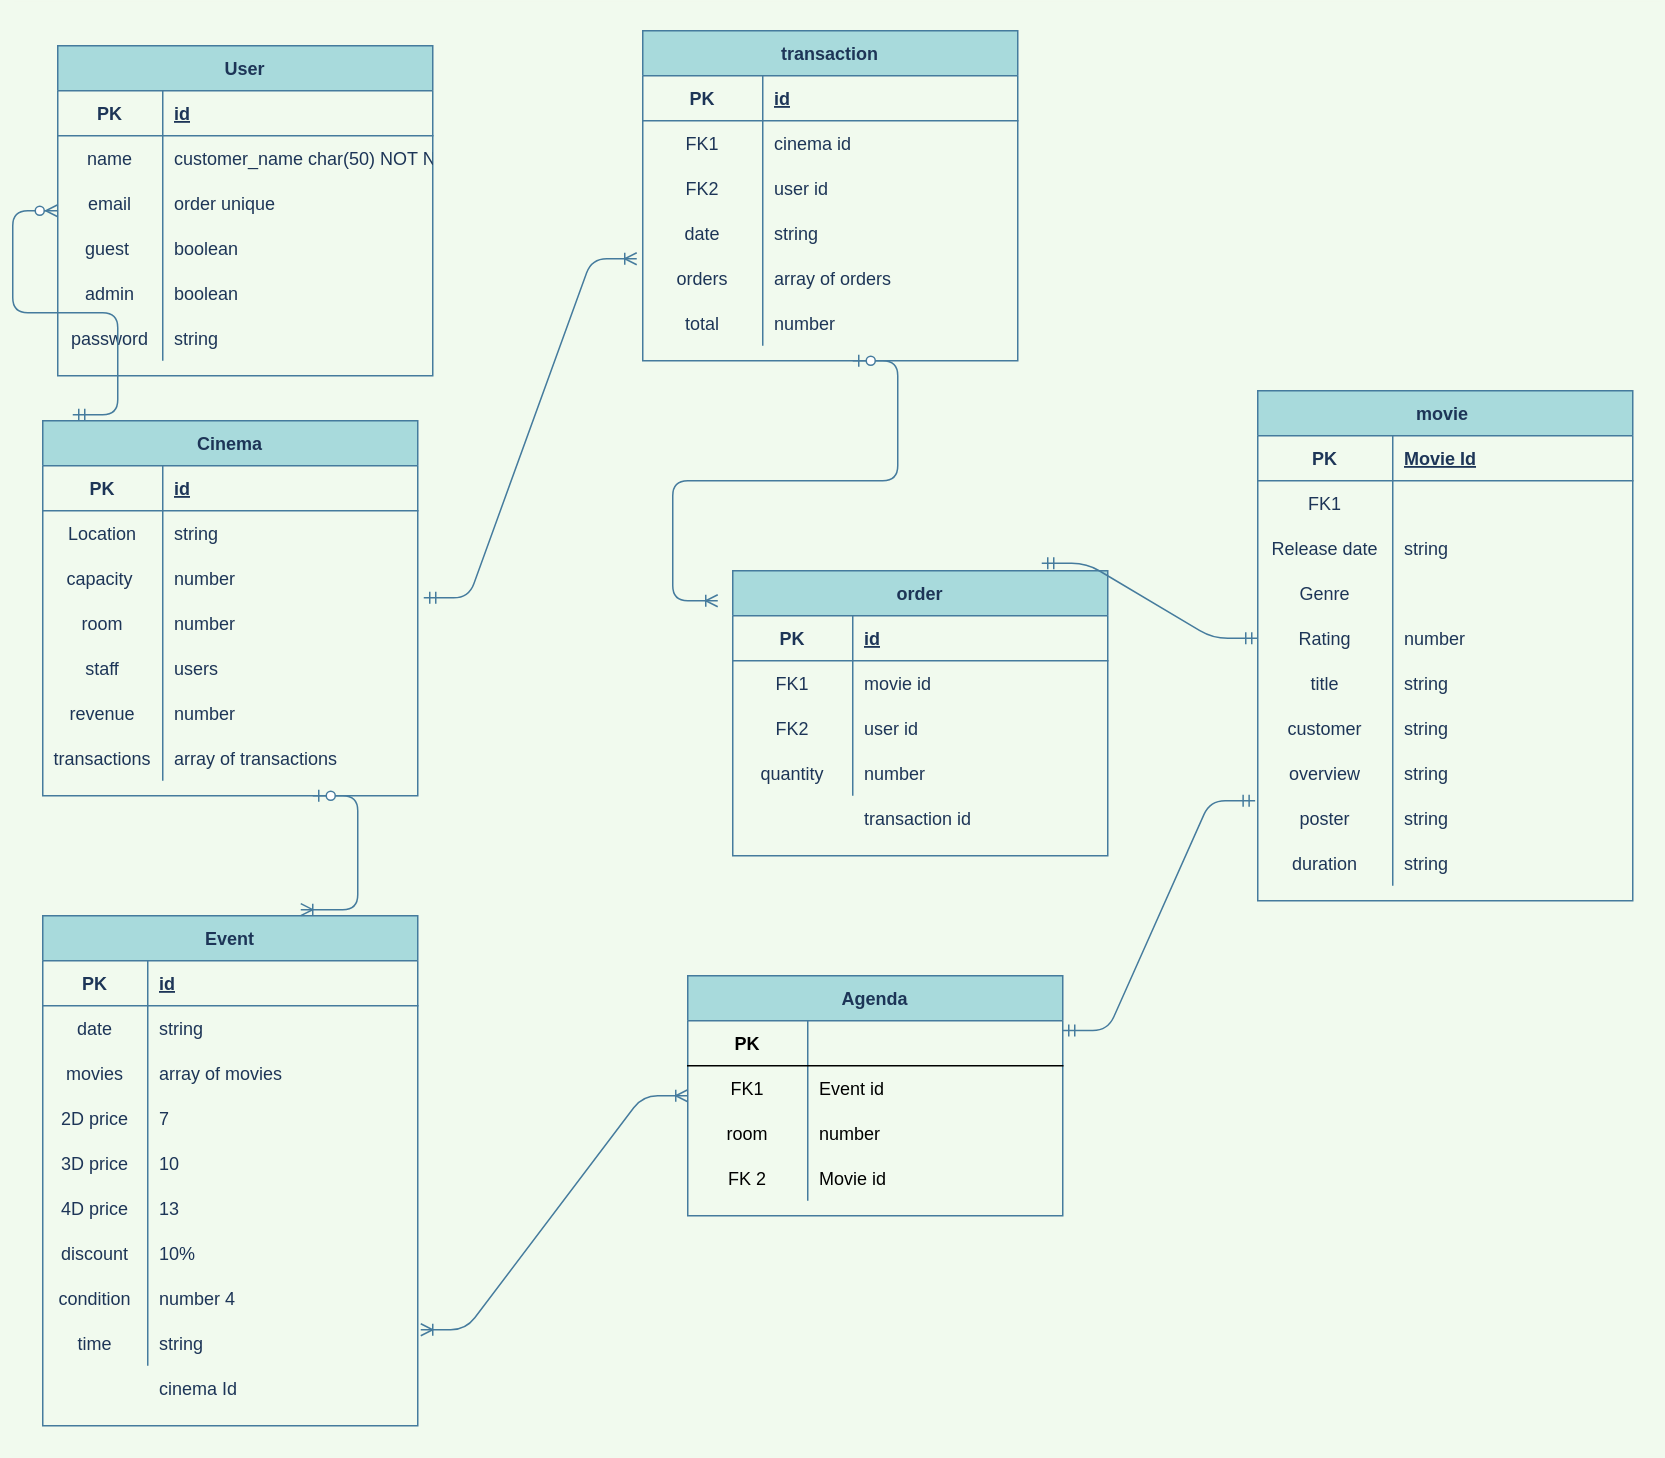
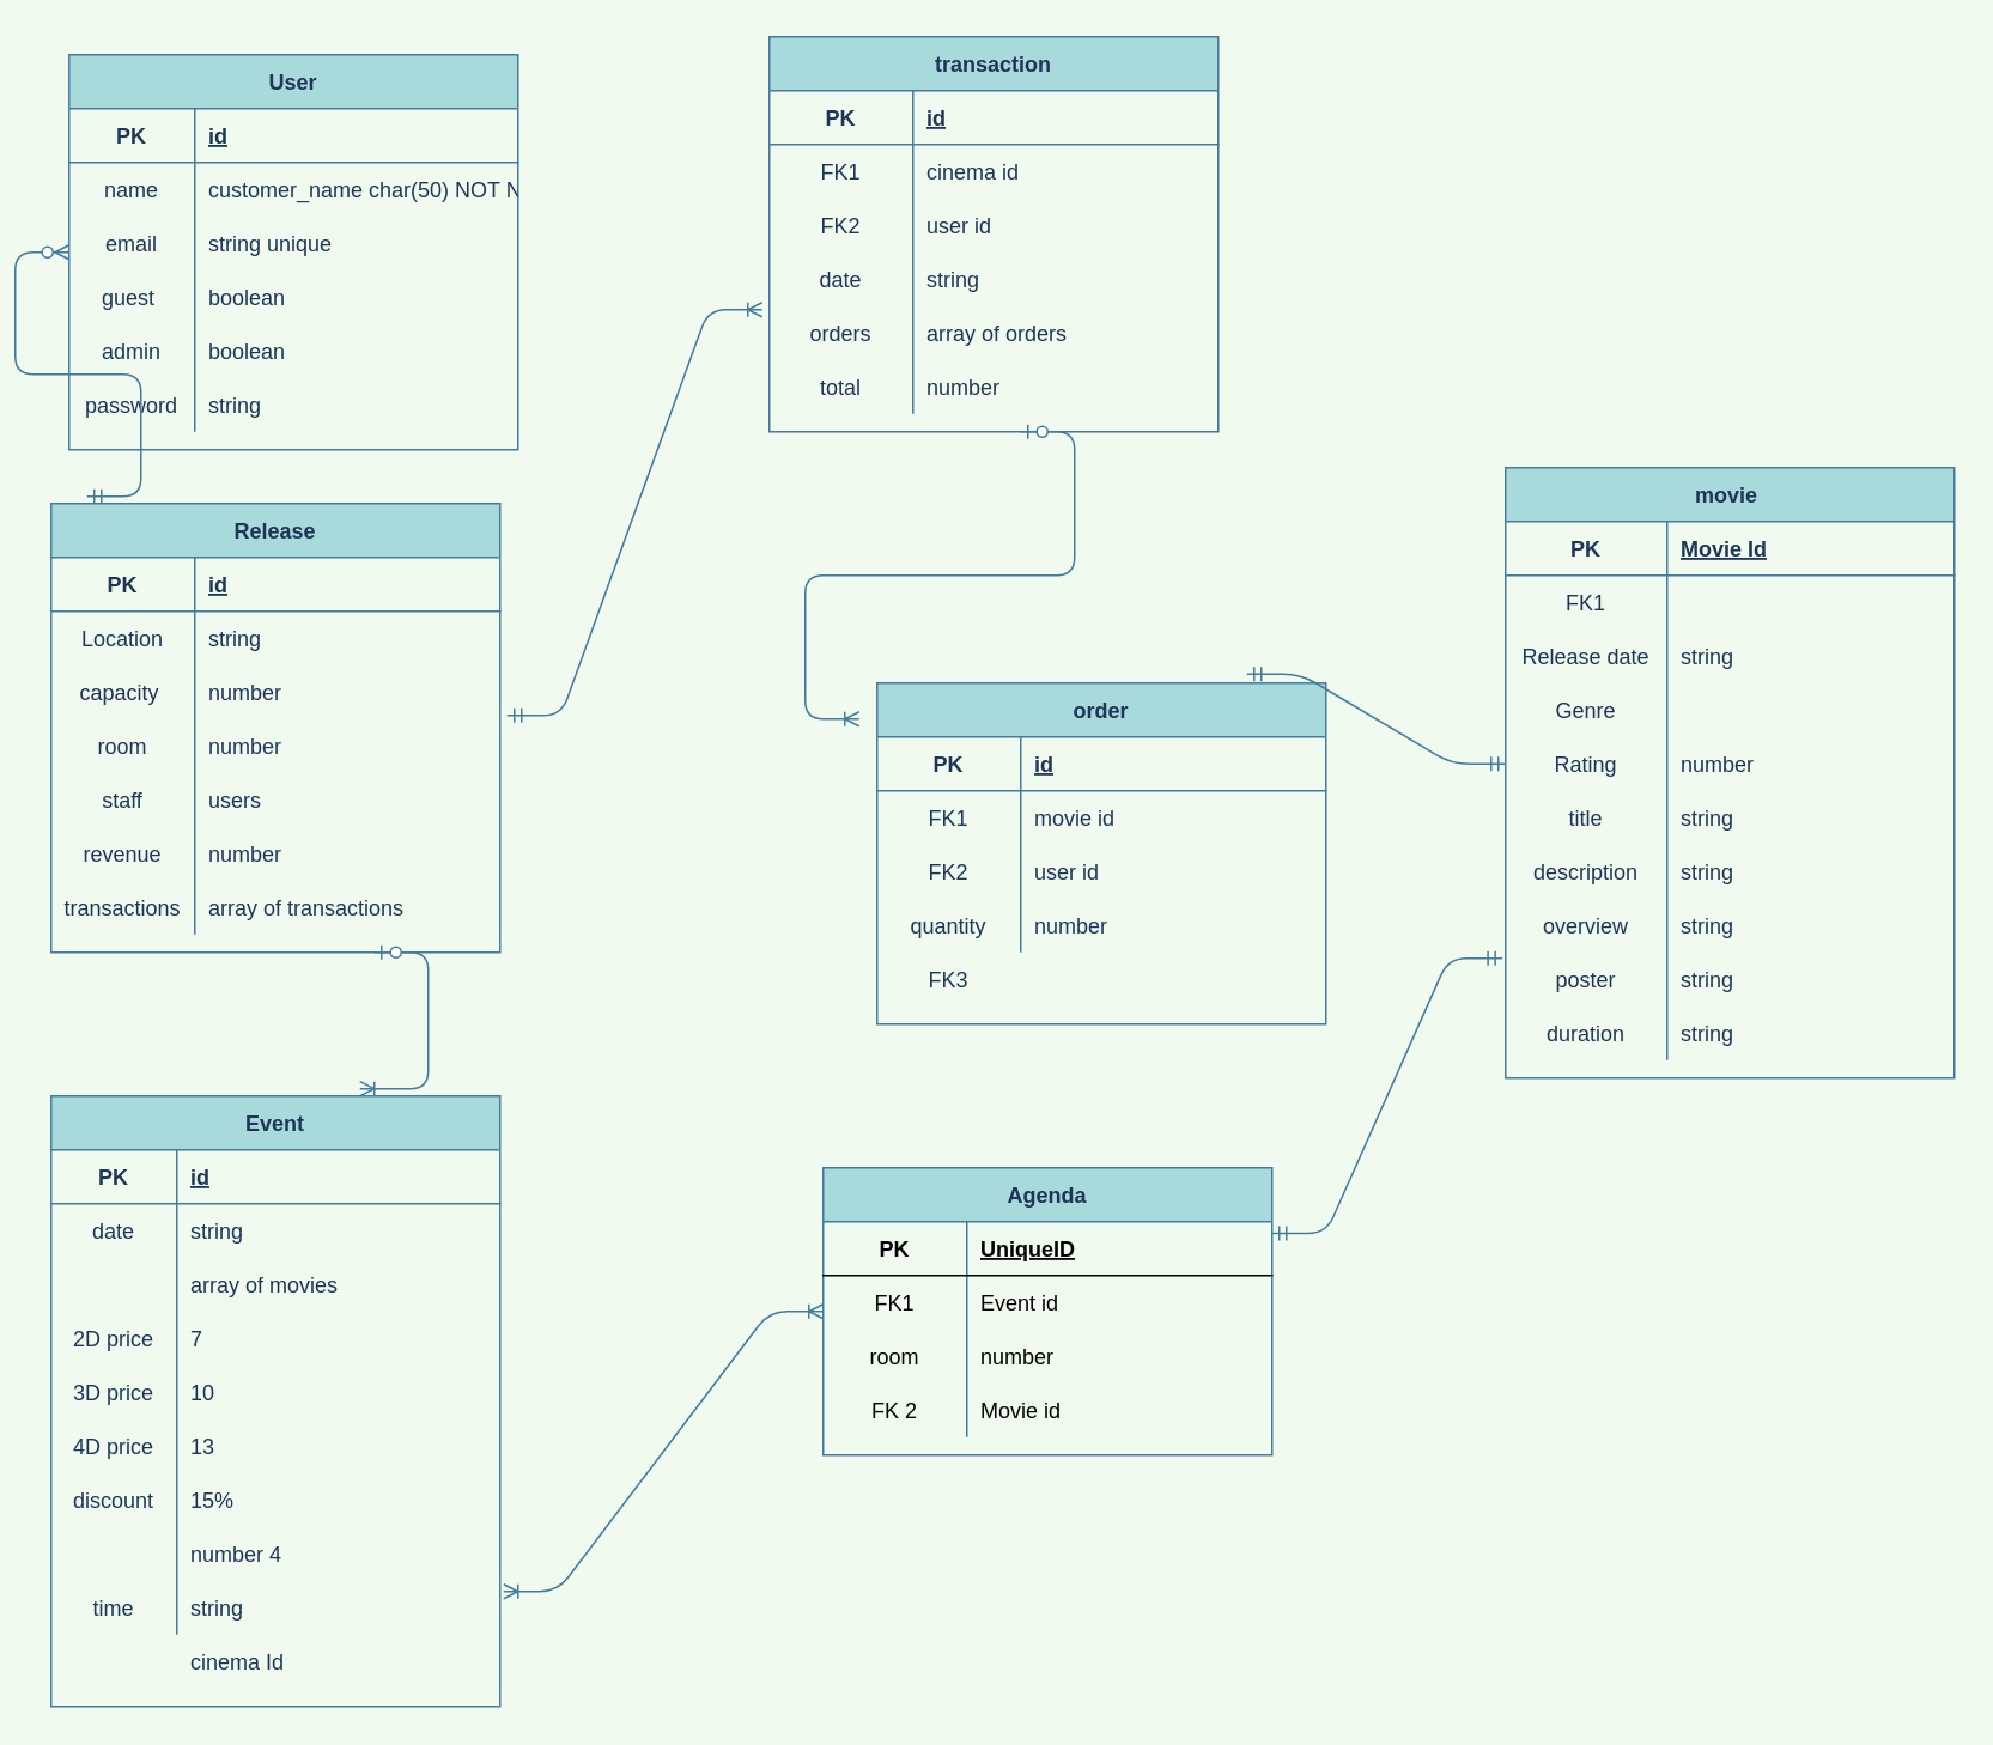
- <mxCell id="60" value="order unique" style="shape=partialRectangle;overflow=hidden;connectable=0;fillColor=none;top=0;left=0;bottom=0;right=0;align=left;spacingLeft=6;strokeColor=#457B9D;fontColor=#1D3557;" vertex="1" parent="58"><mxGeometry x="70" width="180" height="30" as="geometry" /></mxCell>
+ <mxCell id="60" value="string unique" style="shape=partialRectangle;overflow=hidden;connectable=0;fillColor=none;top=0;left=0;bottom=0;right=0;align=left;spacingLeft=6;strokeColor=#457B9D;fontColor=#1D3557;" vertex="1" parent="58"><mxGeometry x="70" width="180" height="30" as="geometry" /></mxCell>
- <mxCell id="100" value="Cinema" style="shape=table;startSize=30;container=1;collapsible=1;childLayout=tableLayout;fixedRows=1;rowLines=0;fontStyle=1;align=center;resizeLast=1;fillColor=#A8DADC;strokeColor=#457B9D;fontColor=#1D3557;" vertex="1" parent="1"><mxGeometry x="20" y="280" width="250" height="250" as="geometry" /></mxCell>
+ <mxCell id="100" value="Release" style="shape=table;startSize=30;container=1;collapsible=1;childLayout=tableLayout;fixedRows=1;rowLines=0;fontStyle=1;align=center;resizeLast=1;fillColor=#A8DADC;strokeColor=#457B9D;fontColor=#1D3557;" vertex="1" parent="1"><mxGeometry x="20" y="280" width="250" height="250" as="geometry" /></mxCell>
- <mxCell id="21" value="customer" style="shape=partialRectangle;overflow=hidden;connectable=0;fillColor=none;top=0;left=0;bottom=0;right=0;strokeColor=#457B9D;fontColor=#1D3557;" vertex="1" parent="20"><mxGeometry width="90" height="30" as="geometry" /></mxCell>
+ <mxCell id="21" value="description" style="shape=partialRectangle;overflow=hidden;connectable=0;fillColor=none;top=0;left=0;bottom=0;right=0;strokeColor=#457B9D;fontColor=#1D3557;" vertex="1" parent="20"><mxGeometry width="90" height="30" as="geometry" /></mxCell>
+ <mxCell id="136" value="FK3" style="shape=partialRectangle;overflow=hidden;connectable=0;fillColor=none;top=0;left=0;bottom=0;right=0;strokeColor=#457B9D;fontColor=#1D3557;" vertex="1" parent="135"><mxGeometry width="80" height="30" as="geometry" /></mxCell>
- <mxCell id="137" value="transaction id " style="shape=partialRectangle;overflow=hidden;connectable=0;fillColor=none;top=0;left=0;bottom=0;right=0;align=left;spacingLeft=6;strokeColor=#457B9D;fontColor=#1D3557;" vertex="1" parent="135"><mxGeometry x="80" width="170" height="30" as="geometry" /></mxCell>
+ <mxCell id="147" value="UniqueID" style="shape=partialRectangle;connectable=0;fillColor=none;top=0;left=0;bottom=0;right=0;align=left;spacingLeft=6;fontStyle=5;overflow=hidden;" vertex="1" parent="145"><mxGeometry x="80" width="170" height="30" as="geometry" /></mxCell>
- <mxCell id="78" value="movies" style="shape=partialRectangle;overflow=hidden;connectable=0;fillColor=none;top=0;left=0;bottom=0;right=0;strokeColor=#457B9D;fontColor=#1D3557;" vertex="1" parent="77"><mxGeometry width="70" height="30" as="geometry" /></mxCell>
- <mxCell id="91" value="10%" style="shape=partialRectangle;overflow=hidden;connectable=0;fillColor=none;top=0;left=0;bottom=0;right=0;align=left;spacingLeft=6;strokeColor=#457B9D;fontColor=#1D3557;" vertex="1" parent="89"><mxGeometry x="70" width="180" height="30" as="geometry" /></mxCell>
+ <mxCell id="91" value="15%" style="shape=partialRectangle;overflow=hidden;connectable=0;fillColor=none;top=0;left=0;bottom=0;right=0;align=left;spacingLeft=6;strokeColor=#457B9D;fontColor=#1D3557;" vertex="1" parent="89"><mxGeometry x="70" width="180" height="30" as="geometry" /></mxCell>
- <mxCell id="93" value="condition" style="shape=partialRectangle;overflow=hidden;connectable=0;fillColor=none;top=0;left=0;bottom=0;right=0;strokeColor=#457B9D;fontColor=#1D3557;" vertex="1" parent="92"><mxGeometry width="70" height="30" as="geometry" /></mxCell>
